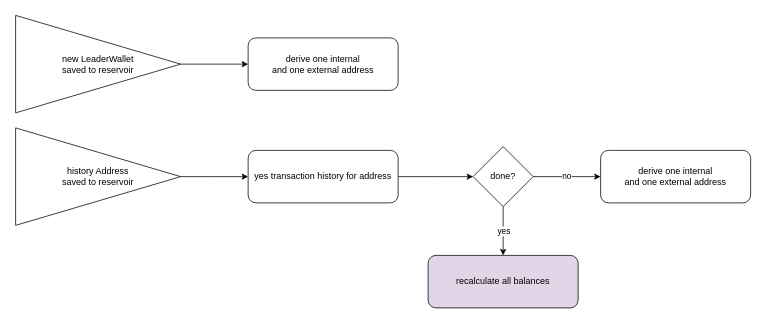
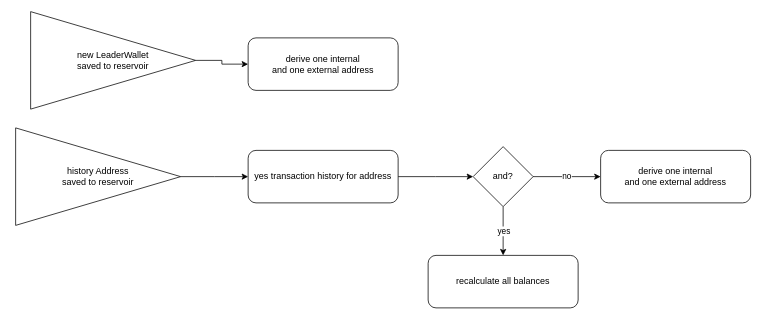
- <mxCell id="3" value="new LeaderWallet&lt;br&gt;saved to reservoir" style="triangle;whiteSpace=wrap;html=1;" vertex="1" parent="1"><mxGeometry x="20" y="20" width="220" height="130" as="geometry" /></mxCell>
+ <mxCell id="3" value="new LeaderWallet&lt;br&gt;saved to reservoir" style="triangle;whiteSpace=wrap;html=1;" vertex="1" parent="1"><mxGeometry x="40" y="15" width="220" height="130" as="geometry" /></mxCell>
- <mxCell id="12" value="done?" style="rhombus;whiteSpace=wrap;html=1;" vertex="1" parent="1"><mxGeometry x="630" y="195" width="80" height="80" as="geometry" /></mxCell>
+ <mxCell id="12" value="and?" style="rhombus;whiteSpace=wrap;html=1;" vertex="1" parent="1"><mxGeometry x="630" y="195" width="80" height="80" as="geometry" /></mxCell>
- <mxCell id="13" value="recalculate all balances" style="rounded=1;whiteSpace=wrap;html=1;fillColor=#e1d5e7;" vertex="1" parent="1"><mxGeometry x="570" y="340" width="200" height="70" as="geometry" /></mxCell>
+ <mxCell id="13" value="recalculate all balances" style="rounded=1;whiteSpace=wrap;html=1;" vertex="1" parent="1"><mxGeometry x="570" y="340" width="200" height="70" as="geometry" /></mxCell>
